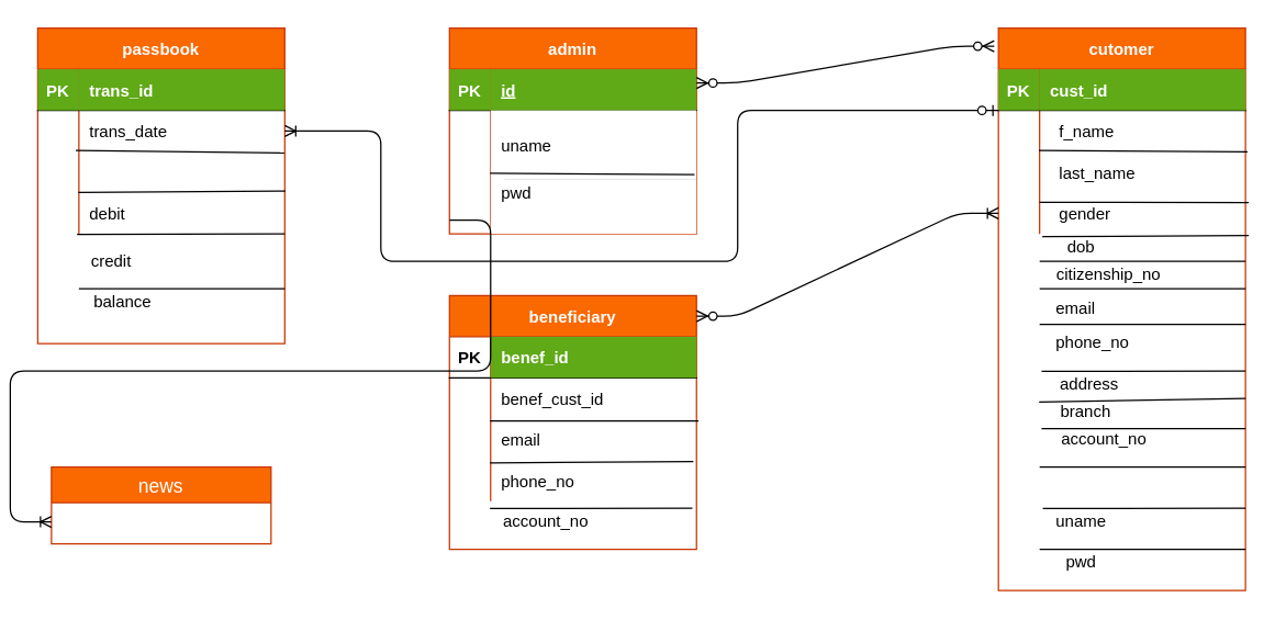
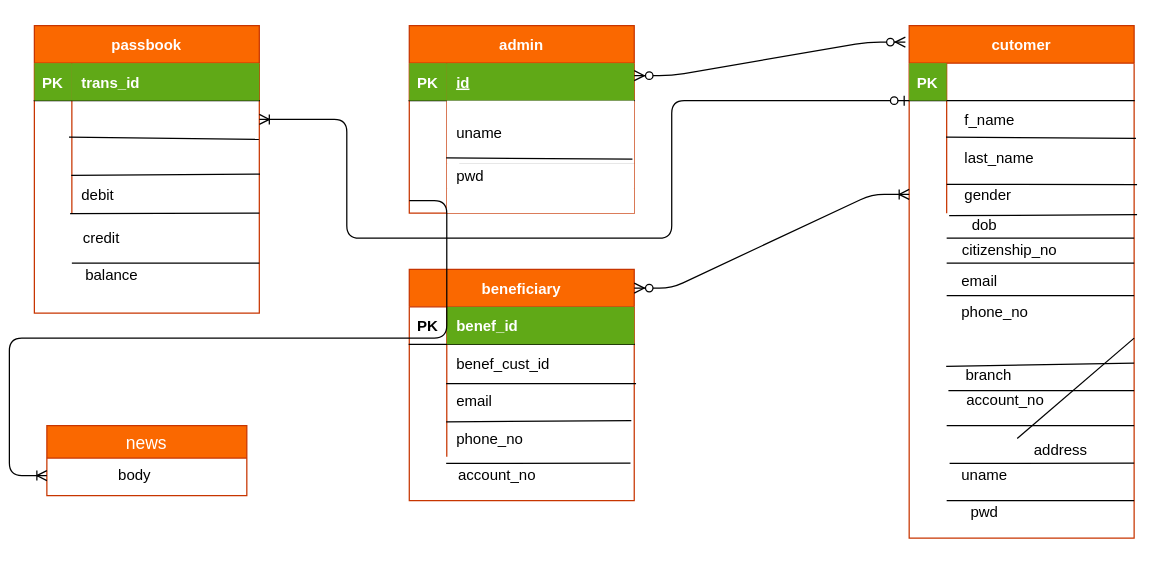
- <mxCell id="20" value="cust_id" style="shape=partialRectangle;connectable=0;fillColor=#60a917;top=0;left=0;bottom=0;right=0;align=left;spacingLeft=6;fontStyle=1;overflow=hidden;strokeColor=#2D7600;fontColor=#ffffff;" parent="18" vertex="1"><mxGeometry x="30" width="150" height="30" as="geometry" /></mxCell>
- <mxCell id="74" value="trans_date" style="shape=partialRectangle;connectable=0;fillColor=none;top=0;left=0;bottom=0;right=0;align=left;spacingLeft=6;overflow=hidden;" parent="72" vertex="1"><mxGeometry x="30" width="150" height="30" as="geometry" /></mxCell>
- <mxCell id="37" value="address" style="text;html=1;align=center;verticalAlign=middle;resizable=0;points=[];autosize=1;" parent="1" vertex="1"><mxGeometry x="756" y="270" width="60" height="20" as="geometry" /></mxCell>
+ <mxCell id="37" value="address" style="text;html=1;align=center;verticalAlign=middle;resizable=0;points=[];autosize=1;" parent="1" vertex="1"><mxGeometry x="811" y="350" width="60" height="20" as="geometry" /></mxCell>
+ <mxCell id="89" value="body" style="text;html=1;align=center;verticalAlign=middle;resizable=0;points=[];autosize=1;" parent="1" vertex="1"><mxGeometry x="80" y="370" width="40" height="20" as="geometry" /></mxCell>
